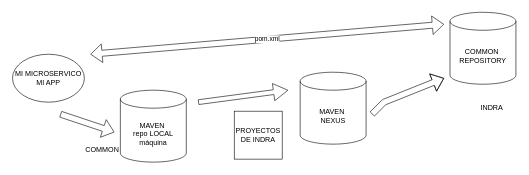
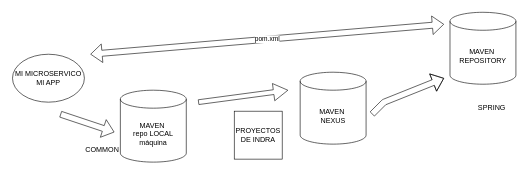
- <mxCell id="3" value="COMMON&amp;nbsp;&lt;br&gt;REPOSITORY" style="shape=cylinder3;whiteSpace=wrap;html=1;boundedLbl=1;backgroundOutline=1;size=15;" parent="1" vertex="1"><mxGeometry x="750" y="20" width="110" height="120" as="geometry" /></mxCell>
+ <mxCell id="3" value="MAVEN&amp;nbsp;&lt;br&gt;REPOSITORY" style="shape=cylinder3;whiteSpace=wrap;html=1;boundedLbl=1;backgroundOutline=1;size=15;" parent="1" vertex="1"><mxGeometry x="750" y="20" width="110" height="120" as="geometry" /></mxCell>
- <mxCell id="11" value="INDRA" style="text;html=1;strokeColor=none;fillColor=none;align=center;verticalAlign=middle;whiteSpace=wrap;rounded=0;" parent="1" vertex="1"><mxGeometry x="800" y="170" width="40" height="20" as="geometry" /></mxCell>
+ <mxCell id="11" value="SPRING" style="text;html=1;strokeColor=none;fillColor=none;align=center;verticalAlign=middle;whiteSpace=wrap;rounded=0;" parent="1" vertex="1"><mxGeometry x="800" y="170" width="40" height="20" as="geometry" /></mxCell>
